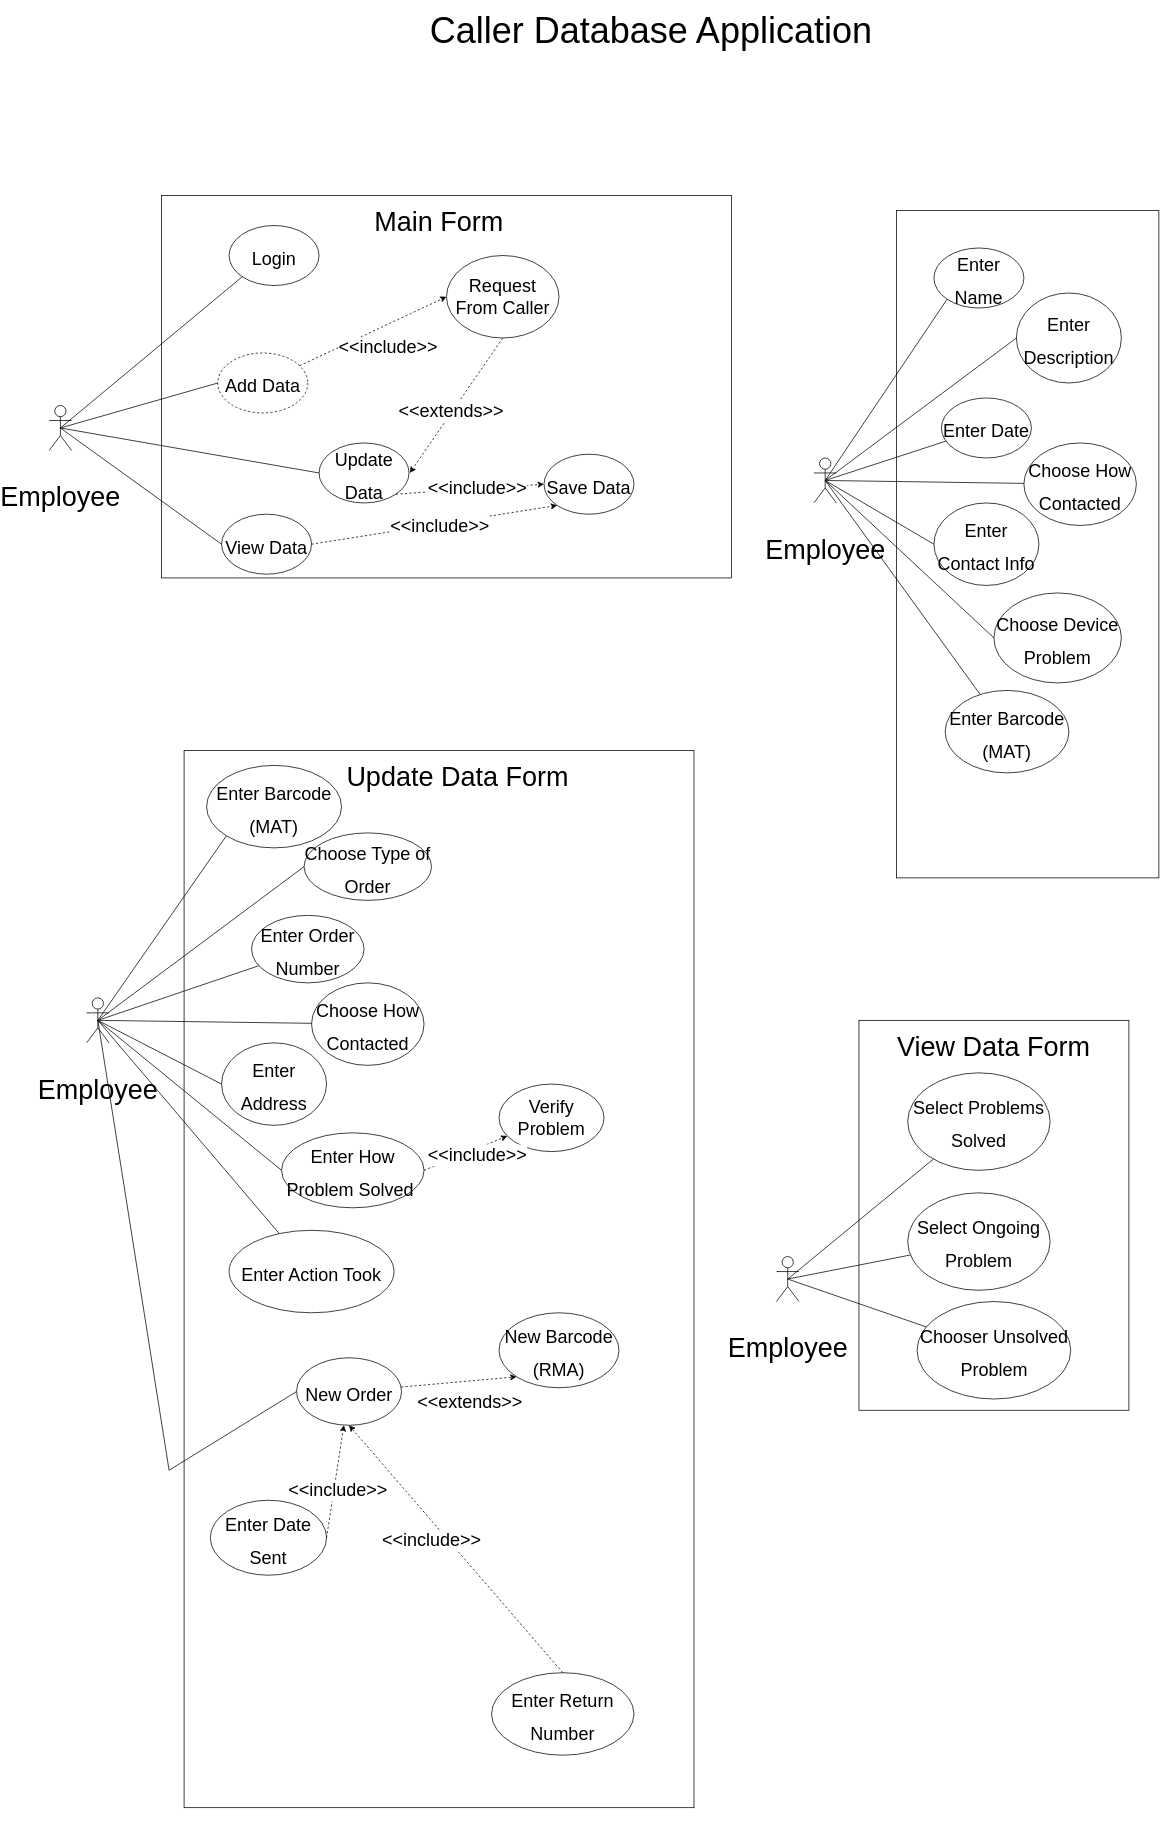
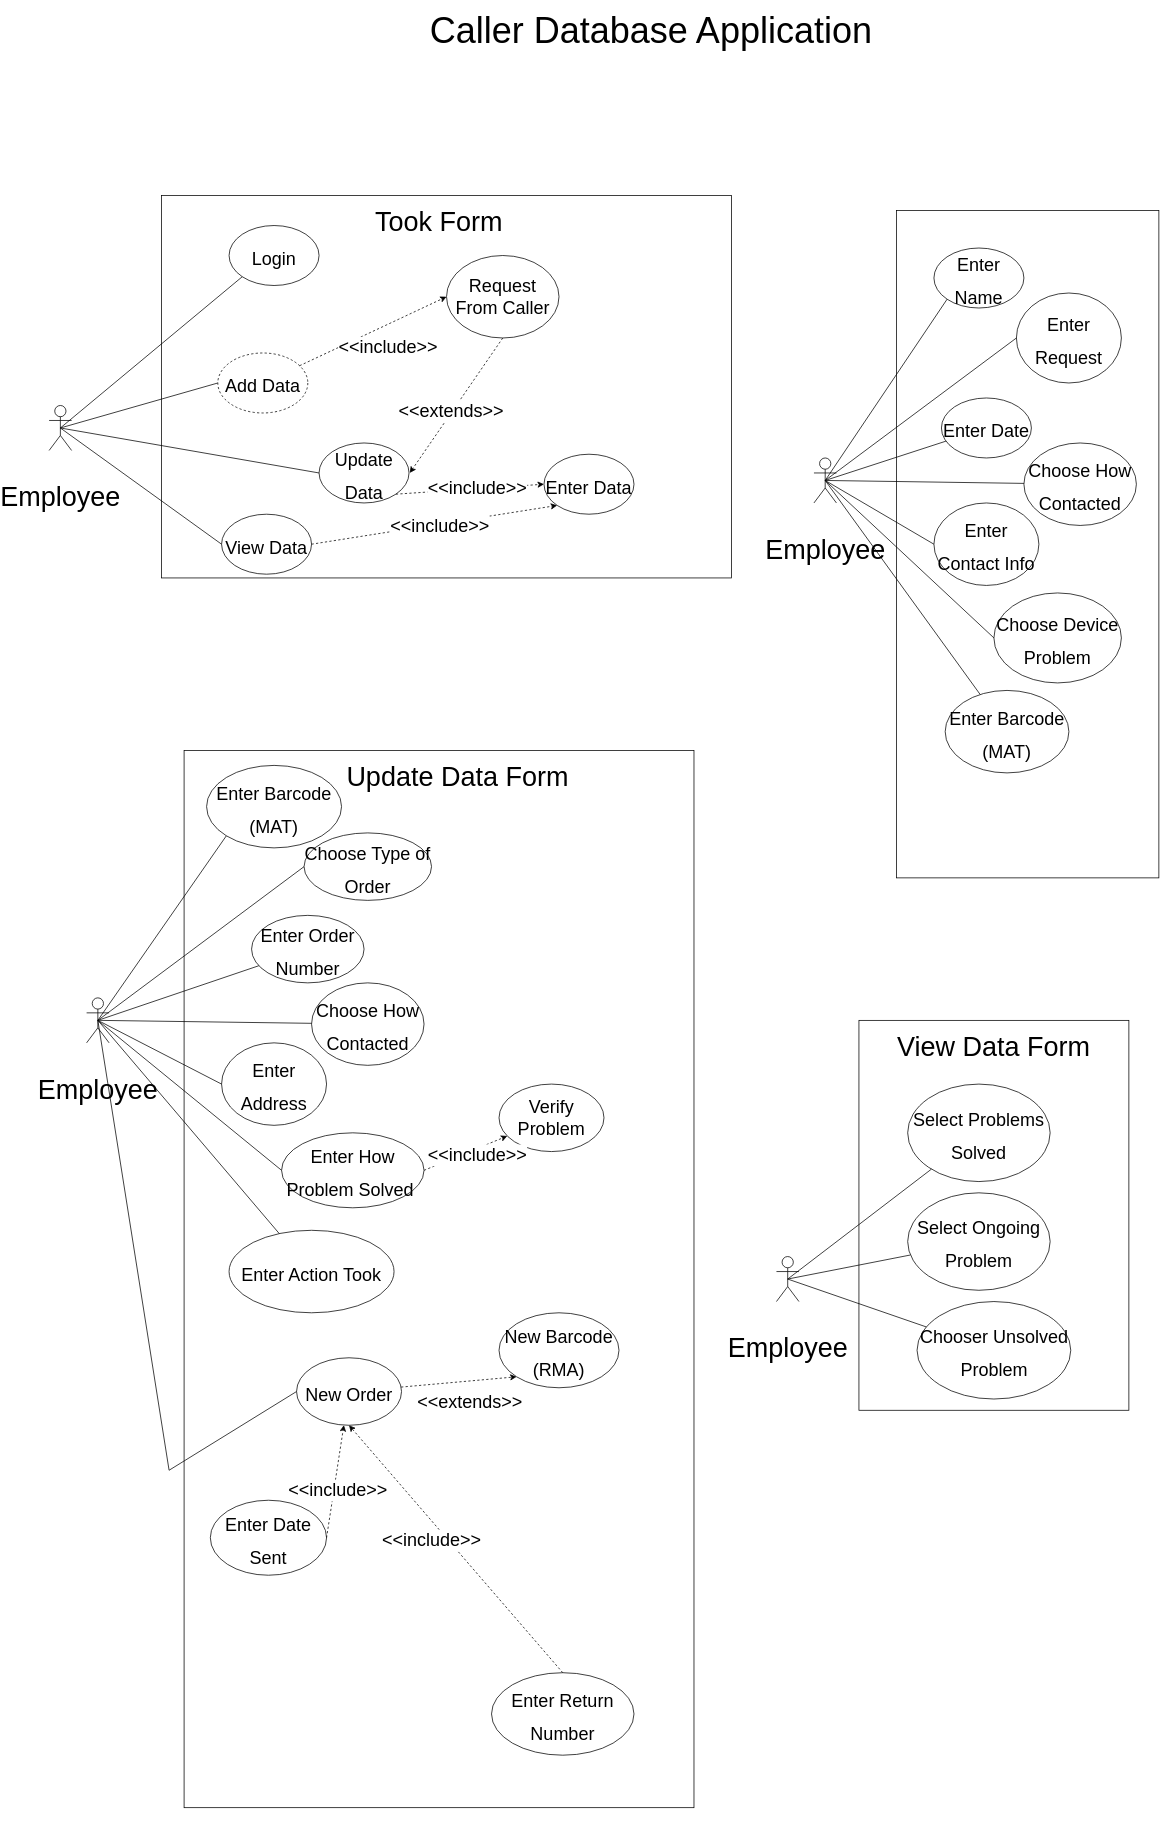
- <mxCell id="16" value="&lt;font style=&quot;font-size: 36px&quot;&gt;Main Form&lt;/font&gt;" style="text;html=1;strokeColor=none;fillColor=none;align=center;verticalAlign=middle;whiteSpace=wrap;rounded=0;fontSize=24;" parent="1" vertex="1"><mxGeometry x="440" y="280" width="200" height="30" as="geometry" /></mxCell>
+ <mxCell id="16" value="&lt;font style=&quot;font-size: 36px&quot;&gt;Took Form&lt;/font&gt;" style="text;html=1;strokeColor=none;fillColor=none;align=center;verticalAlign=middle;whiteSpace=wrap;rounded=0;fontSize=24;" parent="1" vertex="1"><mxGeometry x="440" y="280" width="200" height="30" as="geometry" /></mxCell>
- <mxCell id="20" value="&lt;font style=&quot;font-size: 24px&quot;&gt;Enter Description&lt;/font&gt;" style="ellipse;whiteSpace=wrap;html=1;fontSize=36;" parent="1" vertex="1"><mxGeometry x="1310" y="390" width="140" height="120" as="geometry" /></mxCell>
+ <mxCell id="20" value="&lt;font style=&quot;font-size: 24px&quot;&gt;Enter Request&lt;/font&gt;" style="ellipse;whiteSpace=wrap;html=1;fontSize=36;" parent="1" vertex="1"><mxGeometry x="1310" y="390" width="140" height="120" as="geometry" /></mxCell>
- <mxCell id="73" value="&lt;font style=&quot;font-size: 24px&quot;&gt;Save Data&lt;/font&gt;" style="ellipse;whiteSpace=wrap;html=1;fontSize=36;" parent="1" vertex="1"><mxGeometry x="680" y="605" width="120" height="80" as="geometry" /></mxCell>
+ <mxCell id="73" value="&lt;font style=&quot;font-size: 24px&quot;&gt;Enter Data&lt;/font&gt;" style="ellipse;whiteSpace=wrap;html=1;fontSize=36;" parent="1" vertex="1"><mxGeometry x="680" y="605" width="120" height="80" as="geometry" /></mxCell>
- <mxCell id="66" value="&lt;span style=&quot;font-size: 24px;&quot;&gt;Select Problems Solved&lt;/span&gt;" style="ellipse;whiteSpace=wrap;html=1;fontSize=36;" parent="1" vertex="1"><mxGeometry x="1165" y="1430" width="190" height="130" as="geometry" /></mxCell>
+ <mxCell id="66" value="&lt;span style=&quot;font-size: 24px;&quot;&gt;Select Problems Solved&lt;/span&gt;" style="ellipse;whiteSpace=wrap;html=1;fontSize=36;" parent="1" vertex="1"><mxGeometry x="1165" y="1445" width="190" height="130" as="geometry" /></mxCell>
